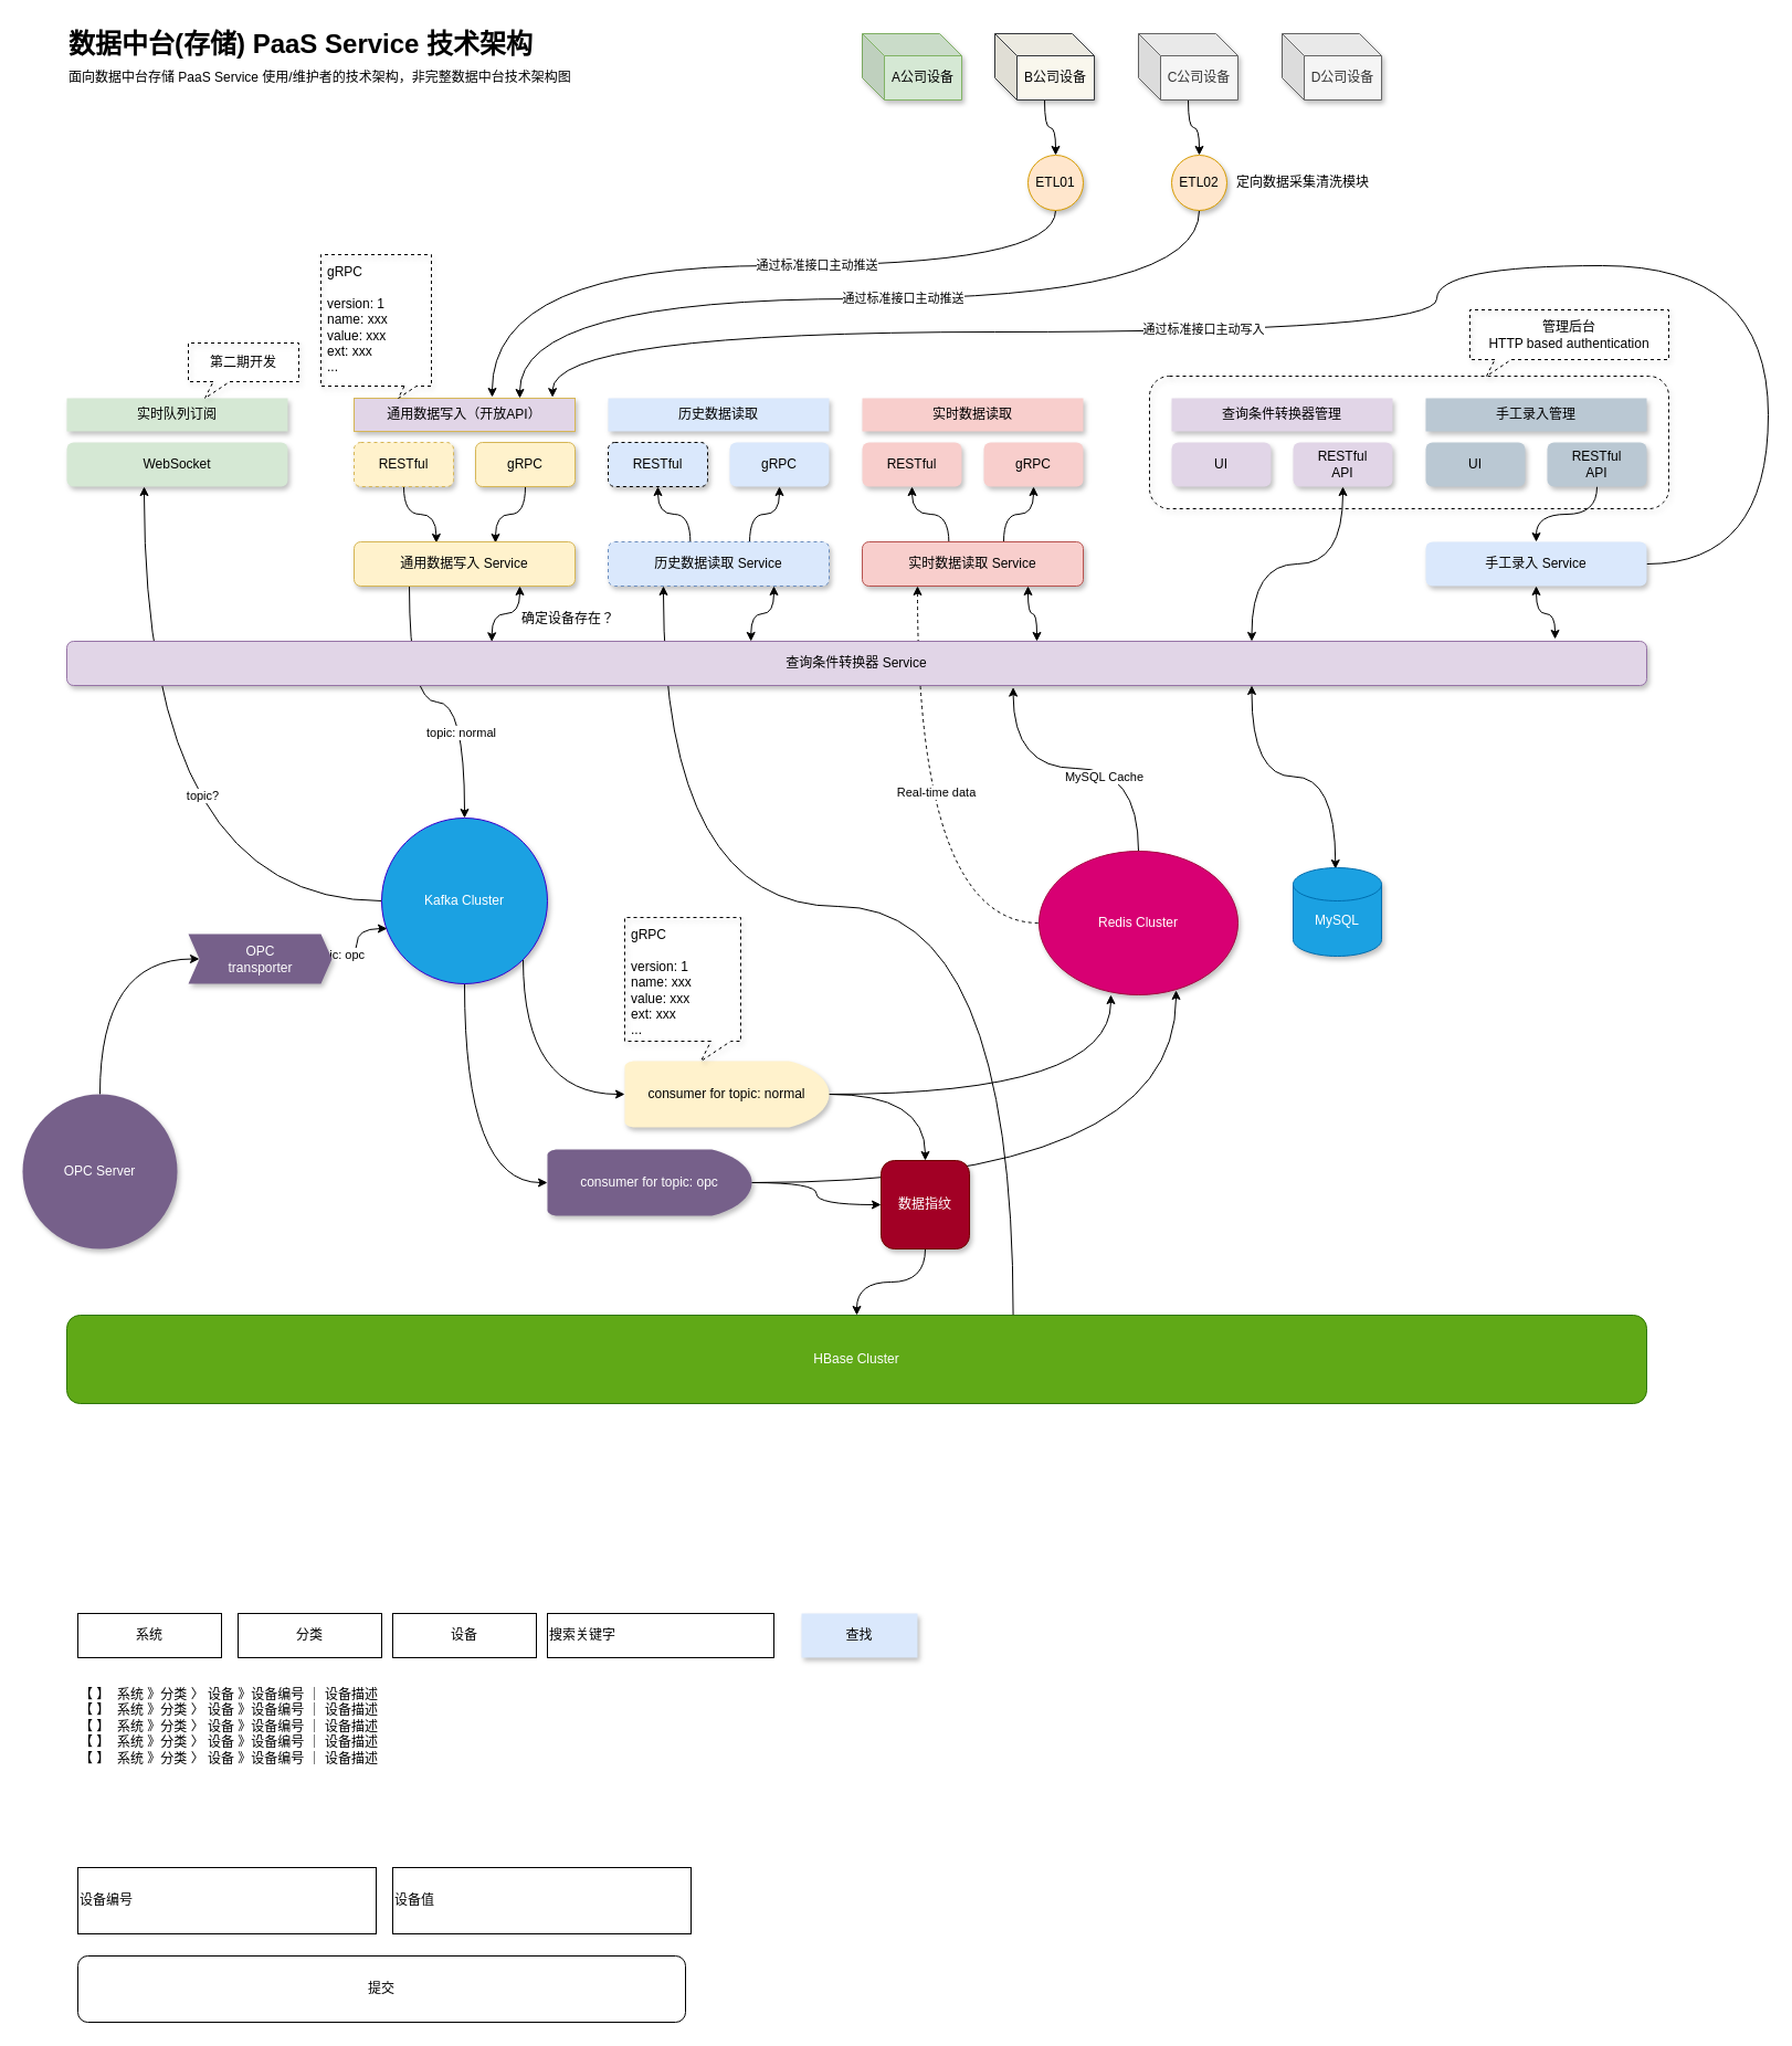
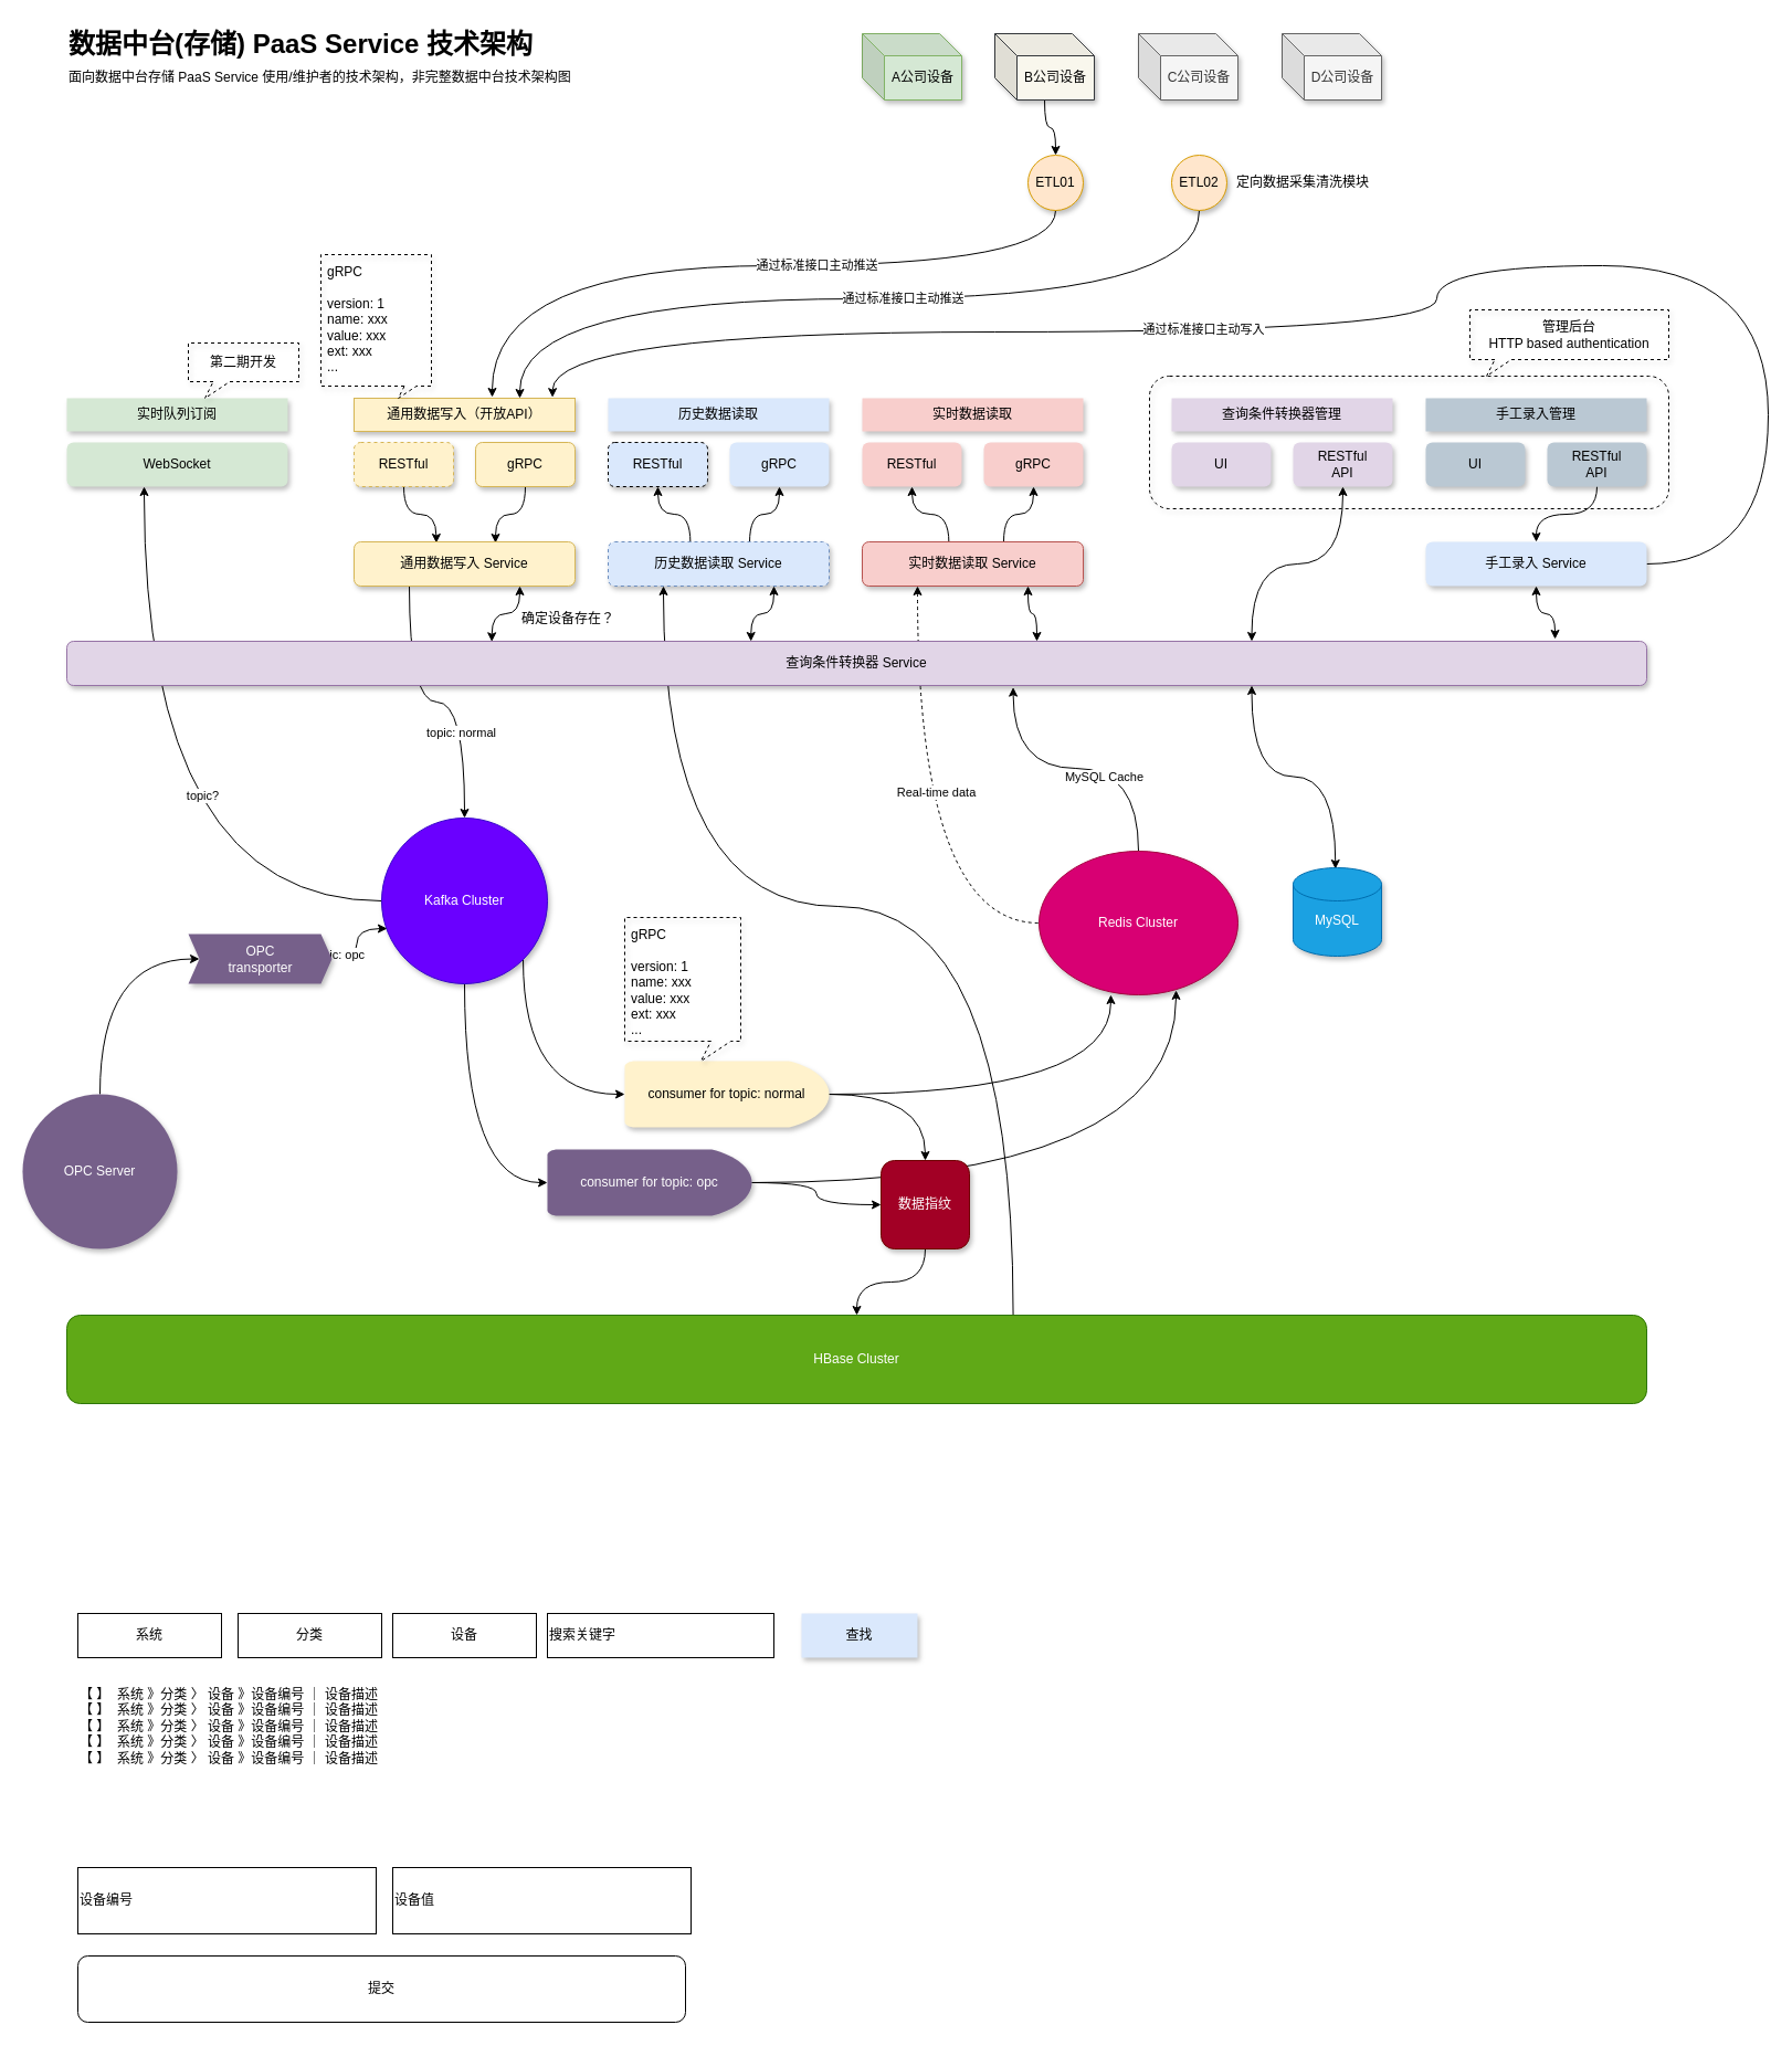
- <mxCell id="75" style="edgeStyle=orthogonalEdgeStyle;curved=1;rounded=0;orthogonalLoop=1;jettySize=auto;html=1;entryX=0.5;entryY=0;entryDx=0;entryDy=0;startArrow=none;startFill=0;endArrow=classic;endFill=1;" edge="1" parent="1" source="76" target="82"><mxGeometry relative="1" as="geometry" /></mxCell>
- <mxCell id="58" value="通用数据写入（开放API）" style="rounded=0;whiteSpace=wrap;html=1;fillColor=#e1d5e7;strokeColor=#d6b656;shadow=1;" vertex="1" parent="1"><mxGeometry x="320" y="360" width="200" height="30" as="geometry" /></mxCell>
+ <mxCell id="58" value="通用数据写入（开放API）" style="rounded=0;whiteSpace=wrap;html=1;fillColor=#fff2cc;strokeColor=#d6b656;shadow=1;" vertex="1" parent="1"><mxGeometry x="320" y="360" width="200" height="30" as="geometry" /></mxCell>
- <mxCell id="45" value="Kafka Cluster" style="ellipse;whiteSpace=wrap;html=1;aspect=fixed;rounded=0;shadow=1;sketch=0;strokeColor=#3700CC;fillColor=#1ba1e2;fontSize=12;align=center;fontColor=#ffffff;" vertex="1" parent="1"><mxGeometry x="345" y="740" width="150" height="150" as="geometry" /></mxCell>
+ <mxCell id="45" value="Kafka Cluster" style="ellipse;whiteSpace=wrap;html=1;aspect=fixed;rounded=0;shadow=1;sketch=0;strokeColor=#3700CC;fillColor=#6a00ff;fontSize=12;align=center;fontColor=#ffffff;" vertex="1" parent="1"><mxGeometry x="345" y="740" width="150" height="150" as="geometry" /></mxCell>
